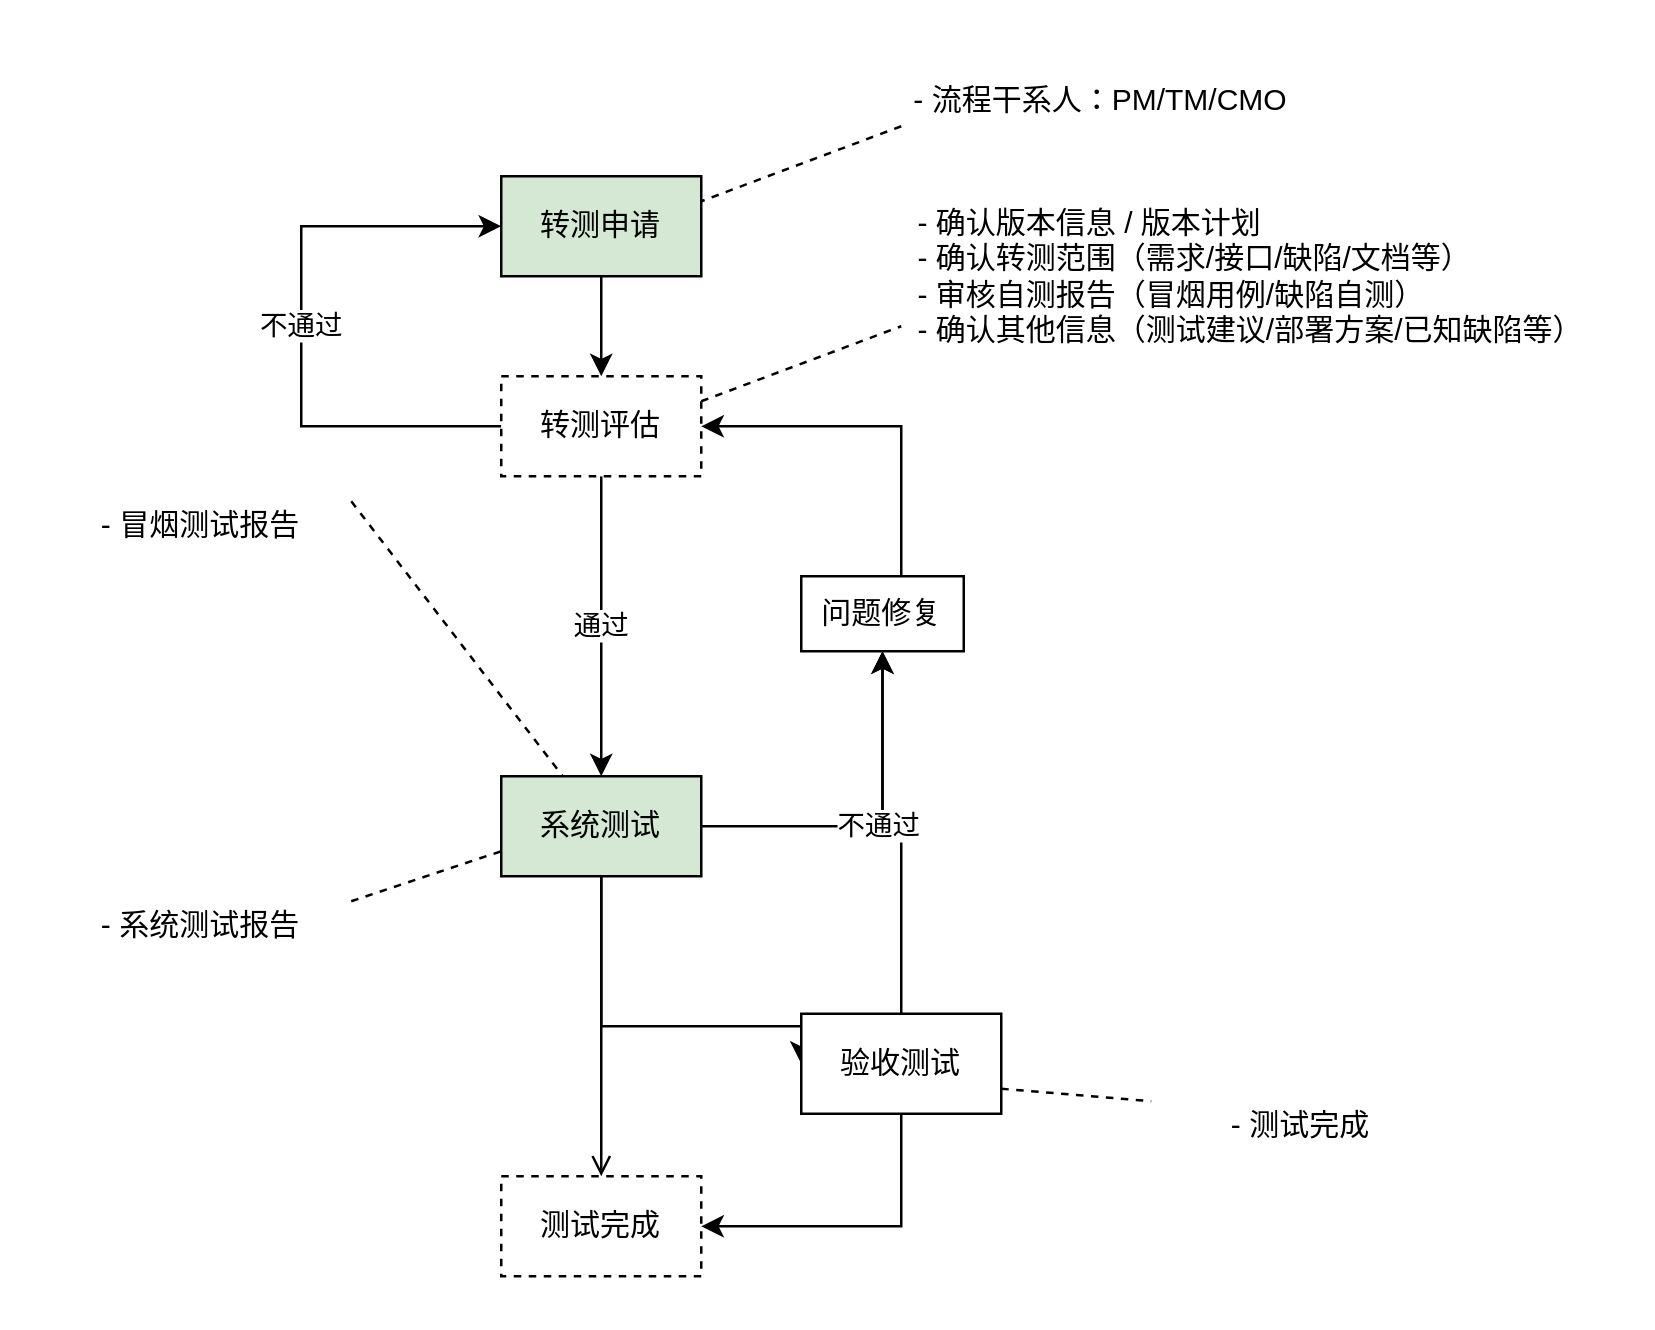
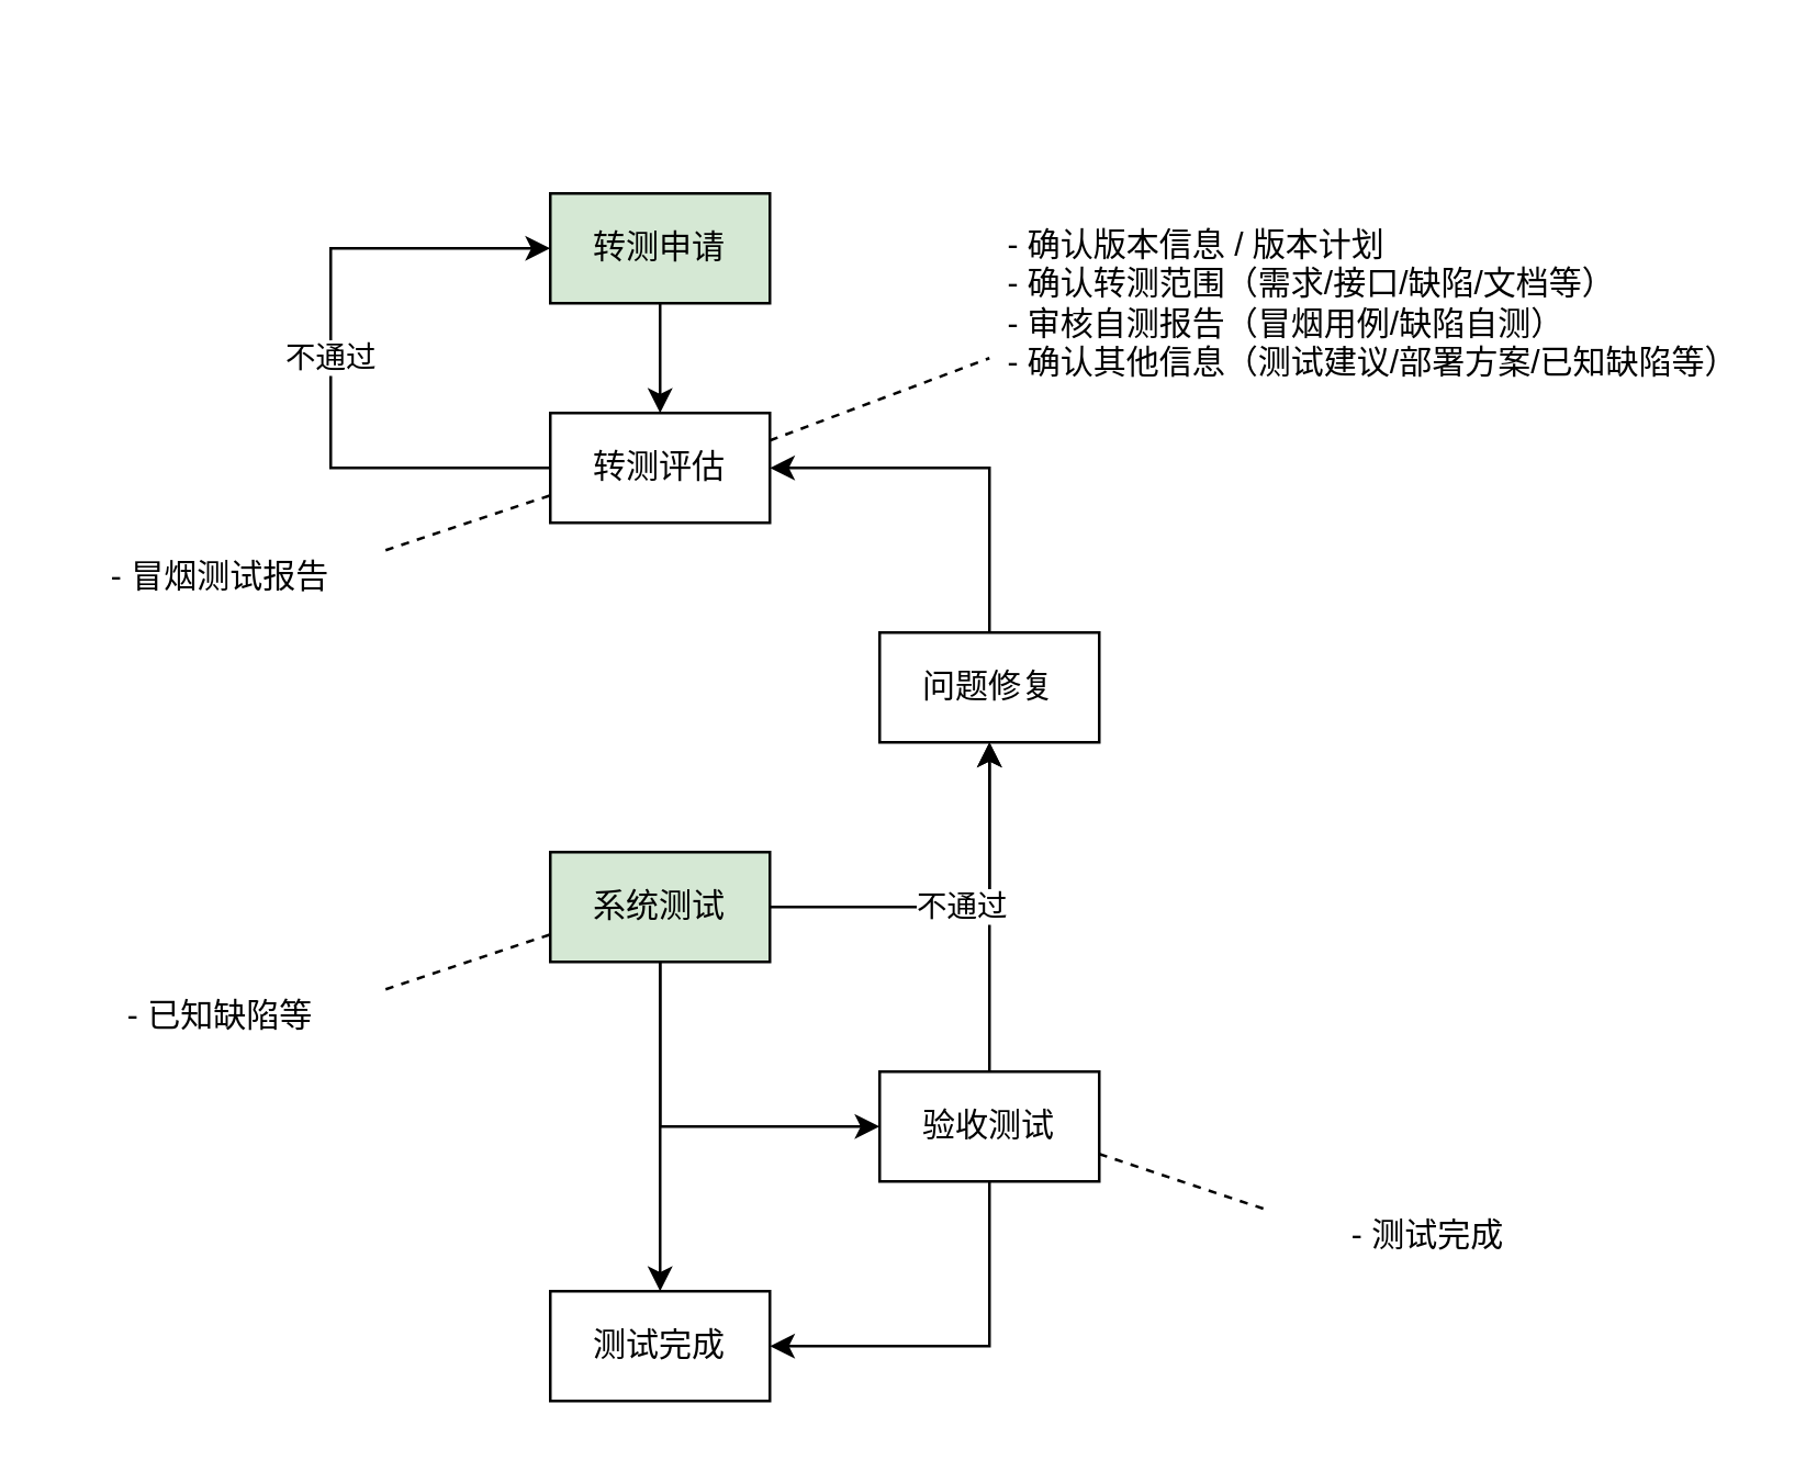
- <mxCell id="24" value="&lt;div style=&quot;text-align: left&quot;&gt;- 流程干系人：PM/TM/CMO&lt;/div&gt;" style="text;html=1;strokeColor=none;fillColor=none;align=center;verticalAlign=middle;whiteSpace=wrap;rounded=0;dashed=1;" vertex="1" parent="1"><mxGeometry x="360" y="20" width="160" height="40" as="geometry" /></mxCell>
- <mxCell id="25" value="" style="endArrow=none;dashed=1;html=1;entryX=1;entryY=0.25;entryDx=0;entryDy=0;exitX=0;exitY=0.75;exitDx=0;exitDy=0;" edge="1" parent="1" source="24" target="3"><mxGeometry width="50" height="50" relative="1" as="geometry"><mxPoint x="410" y="120" as="sourcePoint" /><mxPoint x="540" y="-10" as="targetPoint" /></mxGeometry></mxCell>
- <mxCell id="6" value="转测评估" style="rounded=0;whiteSpace=wrap;html=1;dashed=1;" vertex="1" parent="1"><mxGeometry x="200" y="150" width="80" height="40" as="geometry" /></mxCell>
+ <mxCell id="6" value="转测评估" style="rounded=0;whiteSpace=wrap;html=1;" vertex="1" parent="1"><mxGeometry x="200" y="150" width="80" height="40" as="geometry" /></mxCell>
- <mxCell id="11" value="问题修复" style="rounded=0;whiteSpace=wrap;html=1;" vertex="1" parent="1"><mxGeometry x="320" y="230" width="65" height="30" as="geometry" /></mxCell>
+ <mxCell id="11" value="问题修复" style="rounded=0;whiteSpace=wrap;html=1;" vertex="1" parent="1"><mxGeometry x="320" y="230" width="80" height="40" as="geometry" /></mxCell>
- <mxCell id="19" value="" style="endArrow=none;dashed=1;html=1;exitX=1;exitY=0.25;exitDx=0;exitDy=0;" edge="1" parent="1" source="18" target="9"><mxGeometry width="50" height="50" relative="1" as="geometry"><mxPoint x="70" y="310" as="sourcePoint" /><mxPoint x="120" y="260" as="targetPoint" /></mxGeometry></mxCell>
+ <mxCell id="19" value="" style="endArrow=none;dashed=1;html=1;entryX=0;entryY=0.75;entryDx=0;entryDy=0;exitX=1;exitY=0.25;exitDx=0;exitDy=0;" edge="1" parent="1" source="18" target="6"><mxGeometry width="50" height="50" relative="1" as="geometry"><mxPoint x="70" y="310" as="sourcePoint" /><mxPoint x="120" y="260" as="targetPoint" /></mxGeometry></mxCell>
- <mxCell id="4" value="通过" style="edgeStyle=orthogonalEdgeStyle;rounded=0;orthogonalLoop=1;jettySize=auto;html=1;entryX=0.5;entryY=0;entryDx=0;entryDy=0;" edge="1" parent="1" source="6" target="9"><mxGeometry relative="1" as="geometry" /></mxCell>
- <mxCell id="20" value="&lt;div style=&quot;text-align: left&quot;&gt;- 系统测试报告&lt;/div&gt;" style="text;html=1;strokeColor=none;fillColor=none;align=center;verticalAlign=middle;whiteSpace=wrap;rounded=0;dashed=1;" vertex="1" parent="1"><mxGeometry x="20" y="350" width="120" height="40" as="geometry" /></mxCell>
+ <mxCell id="20" value="&lt;div style=&quot;text-align: left&quot;&gt;- 已知缺陷等&lt;/div&gt;" style="text;html=1;strokeColor=none;fillColor=none;align=center;verticalAlign=middle;whiteSpace=wrap;rounded=0;dashed=1;" vertex="1" parent="1"><mxGeometry x="20" y="350" width="120" height="40" as="geometry" /></mxCell>
- <mxCell id="14" value="验收测试" style="rounded=0;whiteSpace=wrap;html=1;" vertex="1" parent="1"><mxGeometry x="320" y="405" width="80" height="40" as="geometry" /></mxCell>
+ <mxCell id="14" value="验收测试" style="rounded=0;whiteSpace=wrap;html=1;" vertex="1" parent="1"><mxGeometry x="320" y="390" width="80" height="40" as="geometry" /></mxCell>
- <mxCell id="26" value="" style="edgeStyle=orthogonalEdgeStyle;rounded=0;orthogonalLoop=1;jettySize=auto;html=1;entryX=0.5;entryY=0;entryDx=0;entryDy=0;endArrow=open;" edge="1" parent="1" source="9" target="7"><mxGeometry relative="1" as="geometry" /></mxCell>
+ <mxCell id="26" value="" style="edgeStyle=orthogonalEdgeStyle;rounded=0;orthogonalLoop=1;jettySize=auto;html=1;entryX=0.5;entryY=0;entryDx=0;entryDy=0;" edge="1" parent="1" source="9" target="7"><mxGeometry relative="1" as="geometry" /></mxCell>
- <mxCell id="7" value="测试完成" style="rounded=0;whiteSpace=wrap;html=1;dashed=1;" vertex="1" parent="1"><mxGeometry x="200" y="470" width="80" height="40" as="geometry" /></mxCell>
+ <mxCell id="7" value="测试完成" style="rounded=0;whiteSpace=wrap;html=1;" vertex="1" parent="1"><mxGeometry x="200" y="470" width="80" height="40" as="geometry" /></mxCell>
